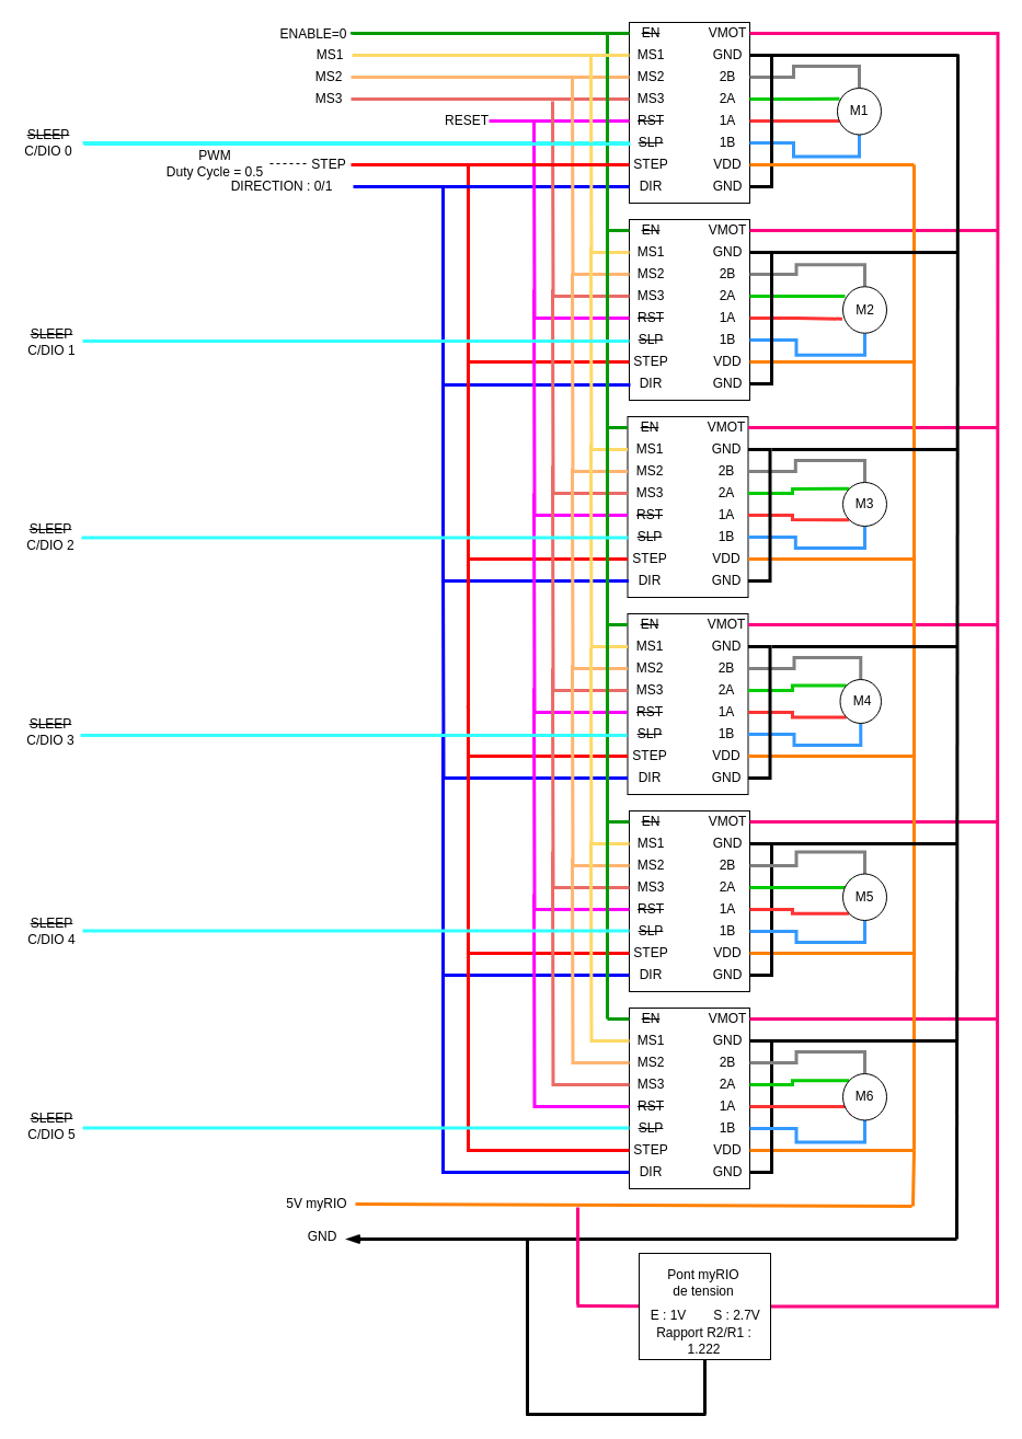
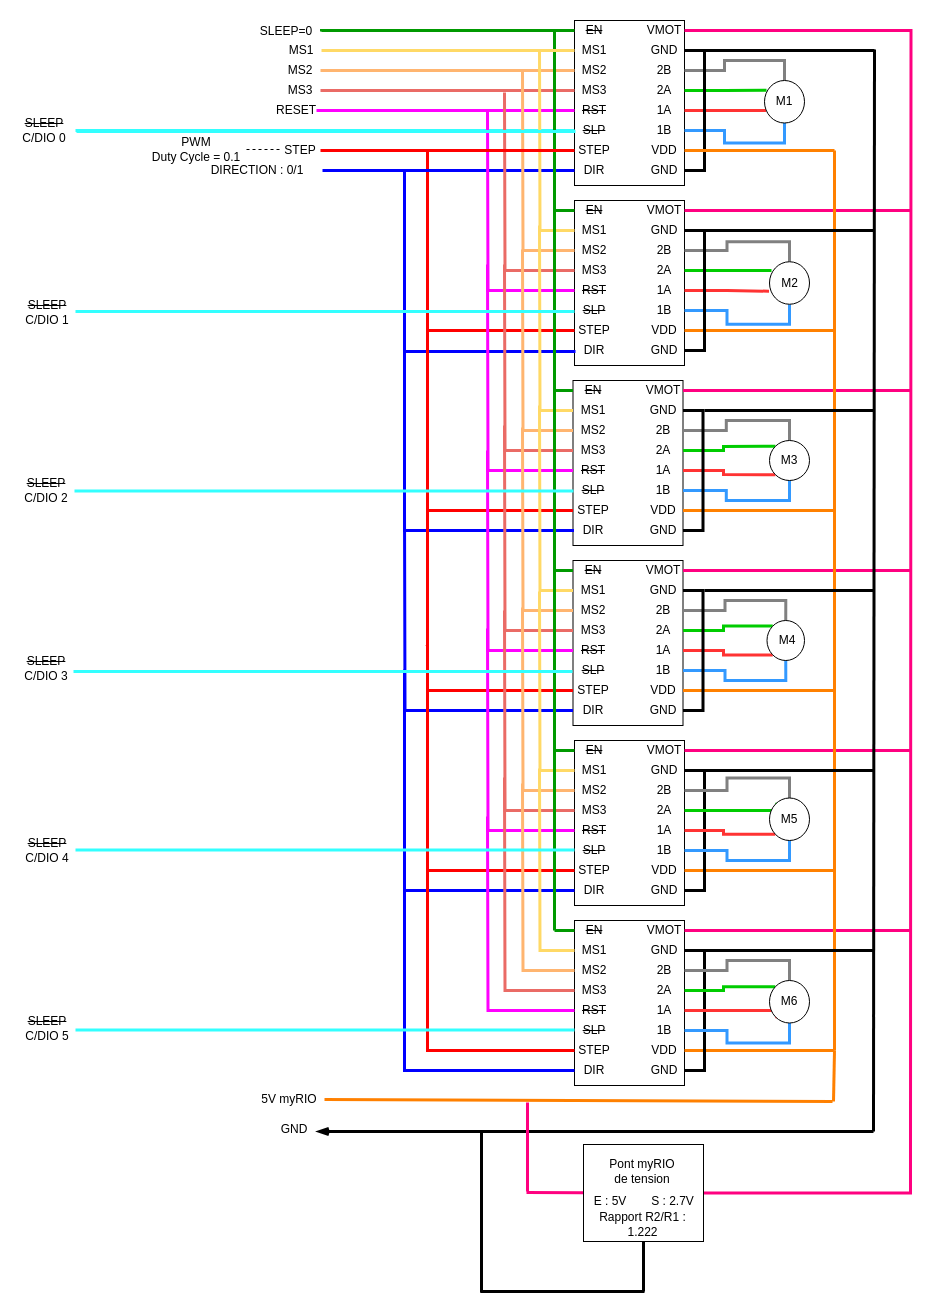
- <mxCell id="173" value="ENABLE=0" style="text;html=1;strokeColor=none;fillColor=none;align=center;verticalAlign=middle;whiteSpace=wrap;rounded=0;" parent="1" vertex="1"><mxGeometry x="251" y="21" width="70" height="20" as="geometry" /></mxCell>
+ <mxCell id="173" value="SLEEP=0" style="text;html=1;strokeColor=none;fillColor=none;align=center;verticalAlign=middle;whiteSpace=wrap;rounded=0;" parent="1" vertex="1"><mxGeometry x="251" y="21" width="70" height="20" as="geometry" /></mxCell>
- <mxCell id="224" value="RESET" style="text;html=1;strokeColor=none;fillColor=none;align=center;verticalAlign=middle;whiteSpace=wrap;rounded=0;" parent="1" vertex="1"><mxGeometry x="406" y="100" width="40" height="20" as="geometry" /></mxCell>
+ <mxCell id="224" value="RESET" style="text;html=1;strokeColor=none;fillColor=none;align=center;verticalAlign=middle;whiteSpace=wrap;rounded=0;" parent="1" vertex="1"><mxGeometry x="276" y="100" width="40" height="20" as="geometry" /></mxCell>
- <mxCell id="211" value="PWM&lt;br&gt;Duty Cycle = 0.5&lt;br&gt;" style="text;html=1;strokeColor=none;fillColor=none;align=center;verticalAlign=middle;whiteSpace=wrap;rounded=0;" parent="1" vertex="1"><mxGeometry x="146" y="139" width="100" height="20" as="geometry" /></mxCell>
+ <mxCell id="211" value="PWM&lt;br&gt;Duty Cycle = 0.1&lt;br&gt;" style="text;html=1;strokeColor=none;fillColor=none;align=center;verticalAlign=middle;whiteSpace=wrap;rounded=0;" parent="1" vertex="1"><mxGeometry x="146" y="139" width="100" height="20" as="geometry" /></mxCell>
- <mxCell id="243" value="E : 1V" style="text;html=1;strokeColor=none;fillColor=none;align=center;verticalAlign=middle;whiteSpace=wrap;rounded=0;" parent="240" vertex="1"><mxGeometry x="7" y="47" width="40" height="20" as="geometry" /></mxCell>
+ <mxCell id="243" value="E : 5V" style="text;html=1;strokeColor=none;fillColor=none;align=center;verticalAlign=middle;whiteSpace=wrap;rounded=0;" parent="240" vertex="1"><mxGeometry x="7" y="47" width="40" height="20" as="geometry" /></mxCell>
